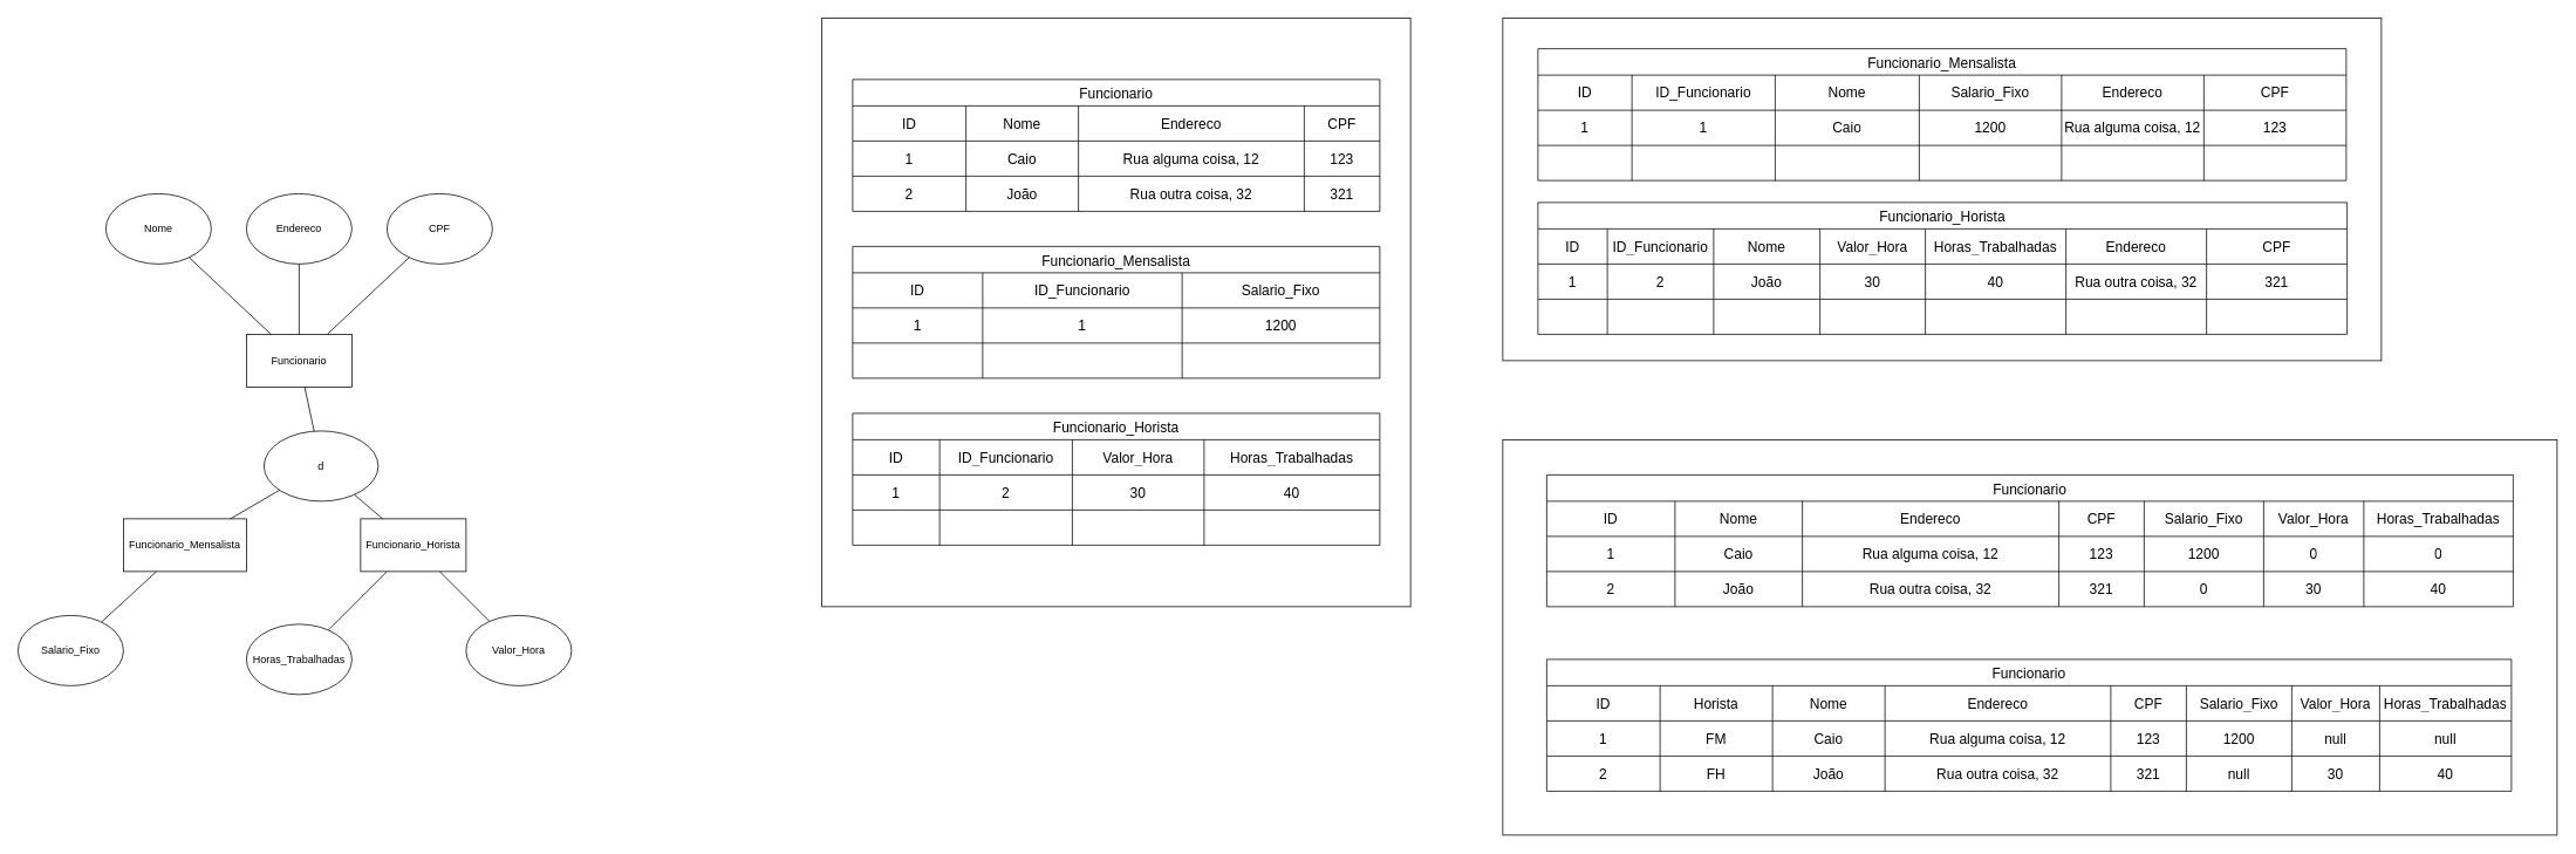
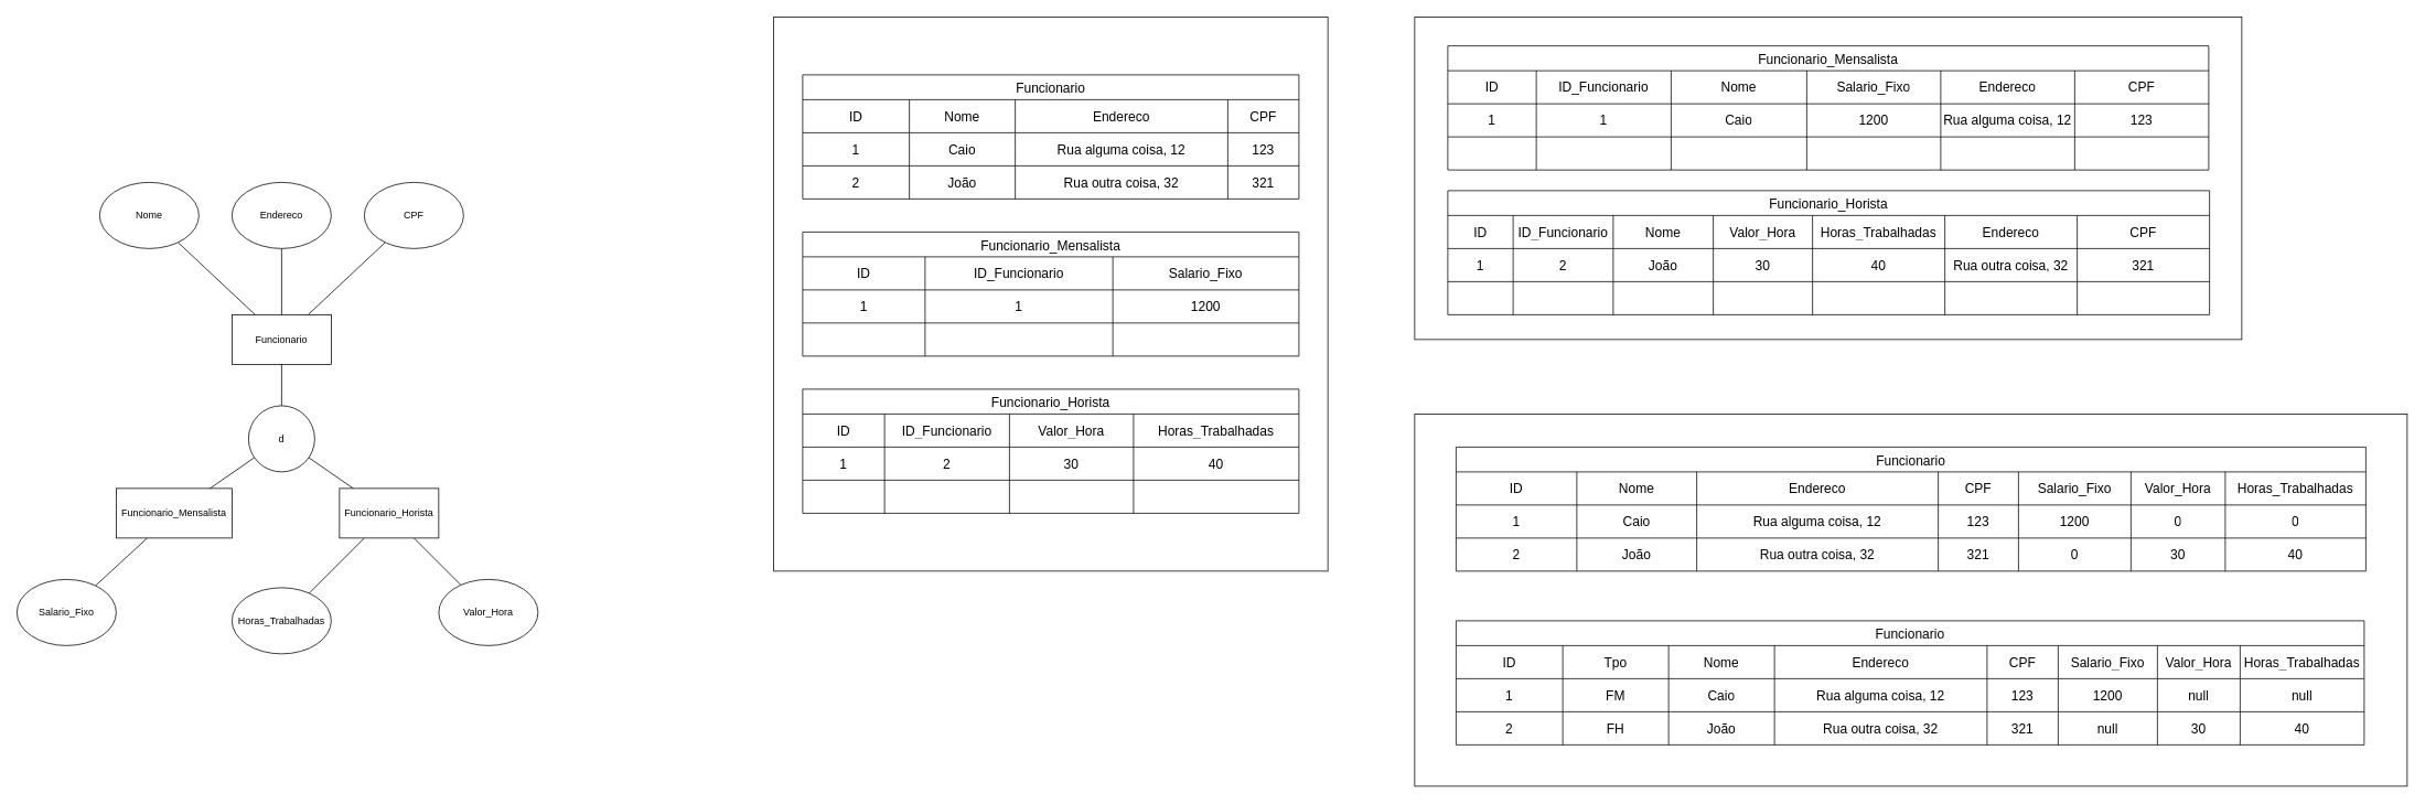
- <mxCell id="18" value="d" style="ellipse;whiteSpace=wrap;html=1;aspect=fixed;" vertex="1" parent="1"><mxGeometry x="300" y="490" width="130" height="80" as="geometry" /></mxCell>
+ <mxCell id="18" value="d" style="ellipse;whiteSpace=wrap;html=1;aspect=fixed;" vertex="1" parent="1"><mxGeometry x="300" y="490" width="80" height="80" as="geometry" /></mxCell>
- <mxCell id="97" value="Horista" style="shape=partialRectangle;html=1;whiteSpace=wrap;connectable=0;strokeColor=inherit;overflow=hidden;fillColor=none;top=0;left=0;bottom=0;right=0;pointerEvents=1;fontSize=16;" vertex="1" parent="95"><mxGeometry x="129" width="128" height="40" as="geometry"><mxRectangle width="128" height="40" as="alternateBounds" /></mxGeometry></mxCell>
+ <mxCell id="97" value="Tpo" style="shape=partialRectangle;html=1;whiteSpace=wrap;connectable=0;strokeColor=inherit;overflow=hidden;fillColor=none;top=0;left=0;bottom=0;right=0;pointerEvents=1;fontSize=16;" vertex="1" parent="95"><mxGeometry x="129" width="128" height="40" as="geometry"><mxRectangle width="128" height="40" as="alternateBounds" /></mxGeometry></mxCell>
